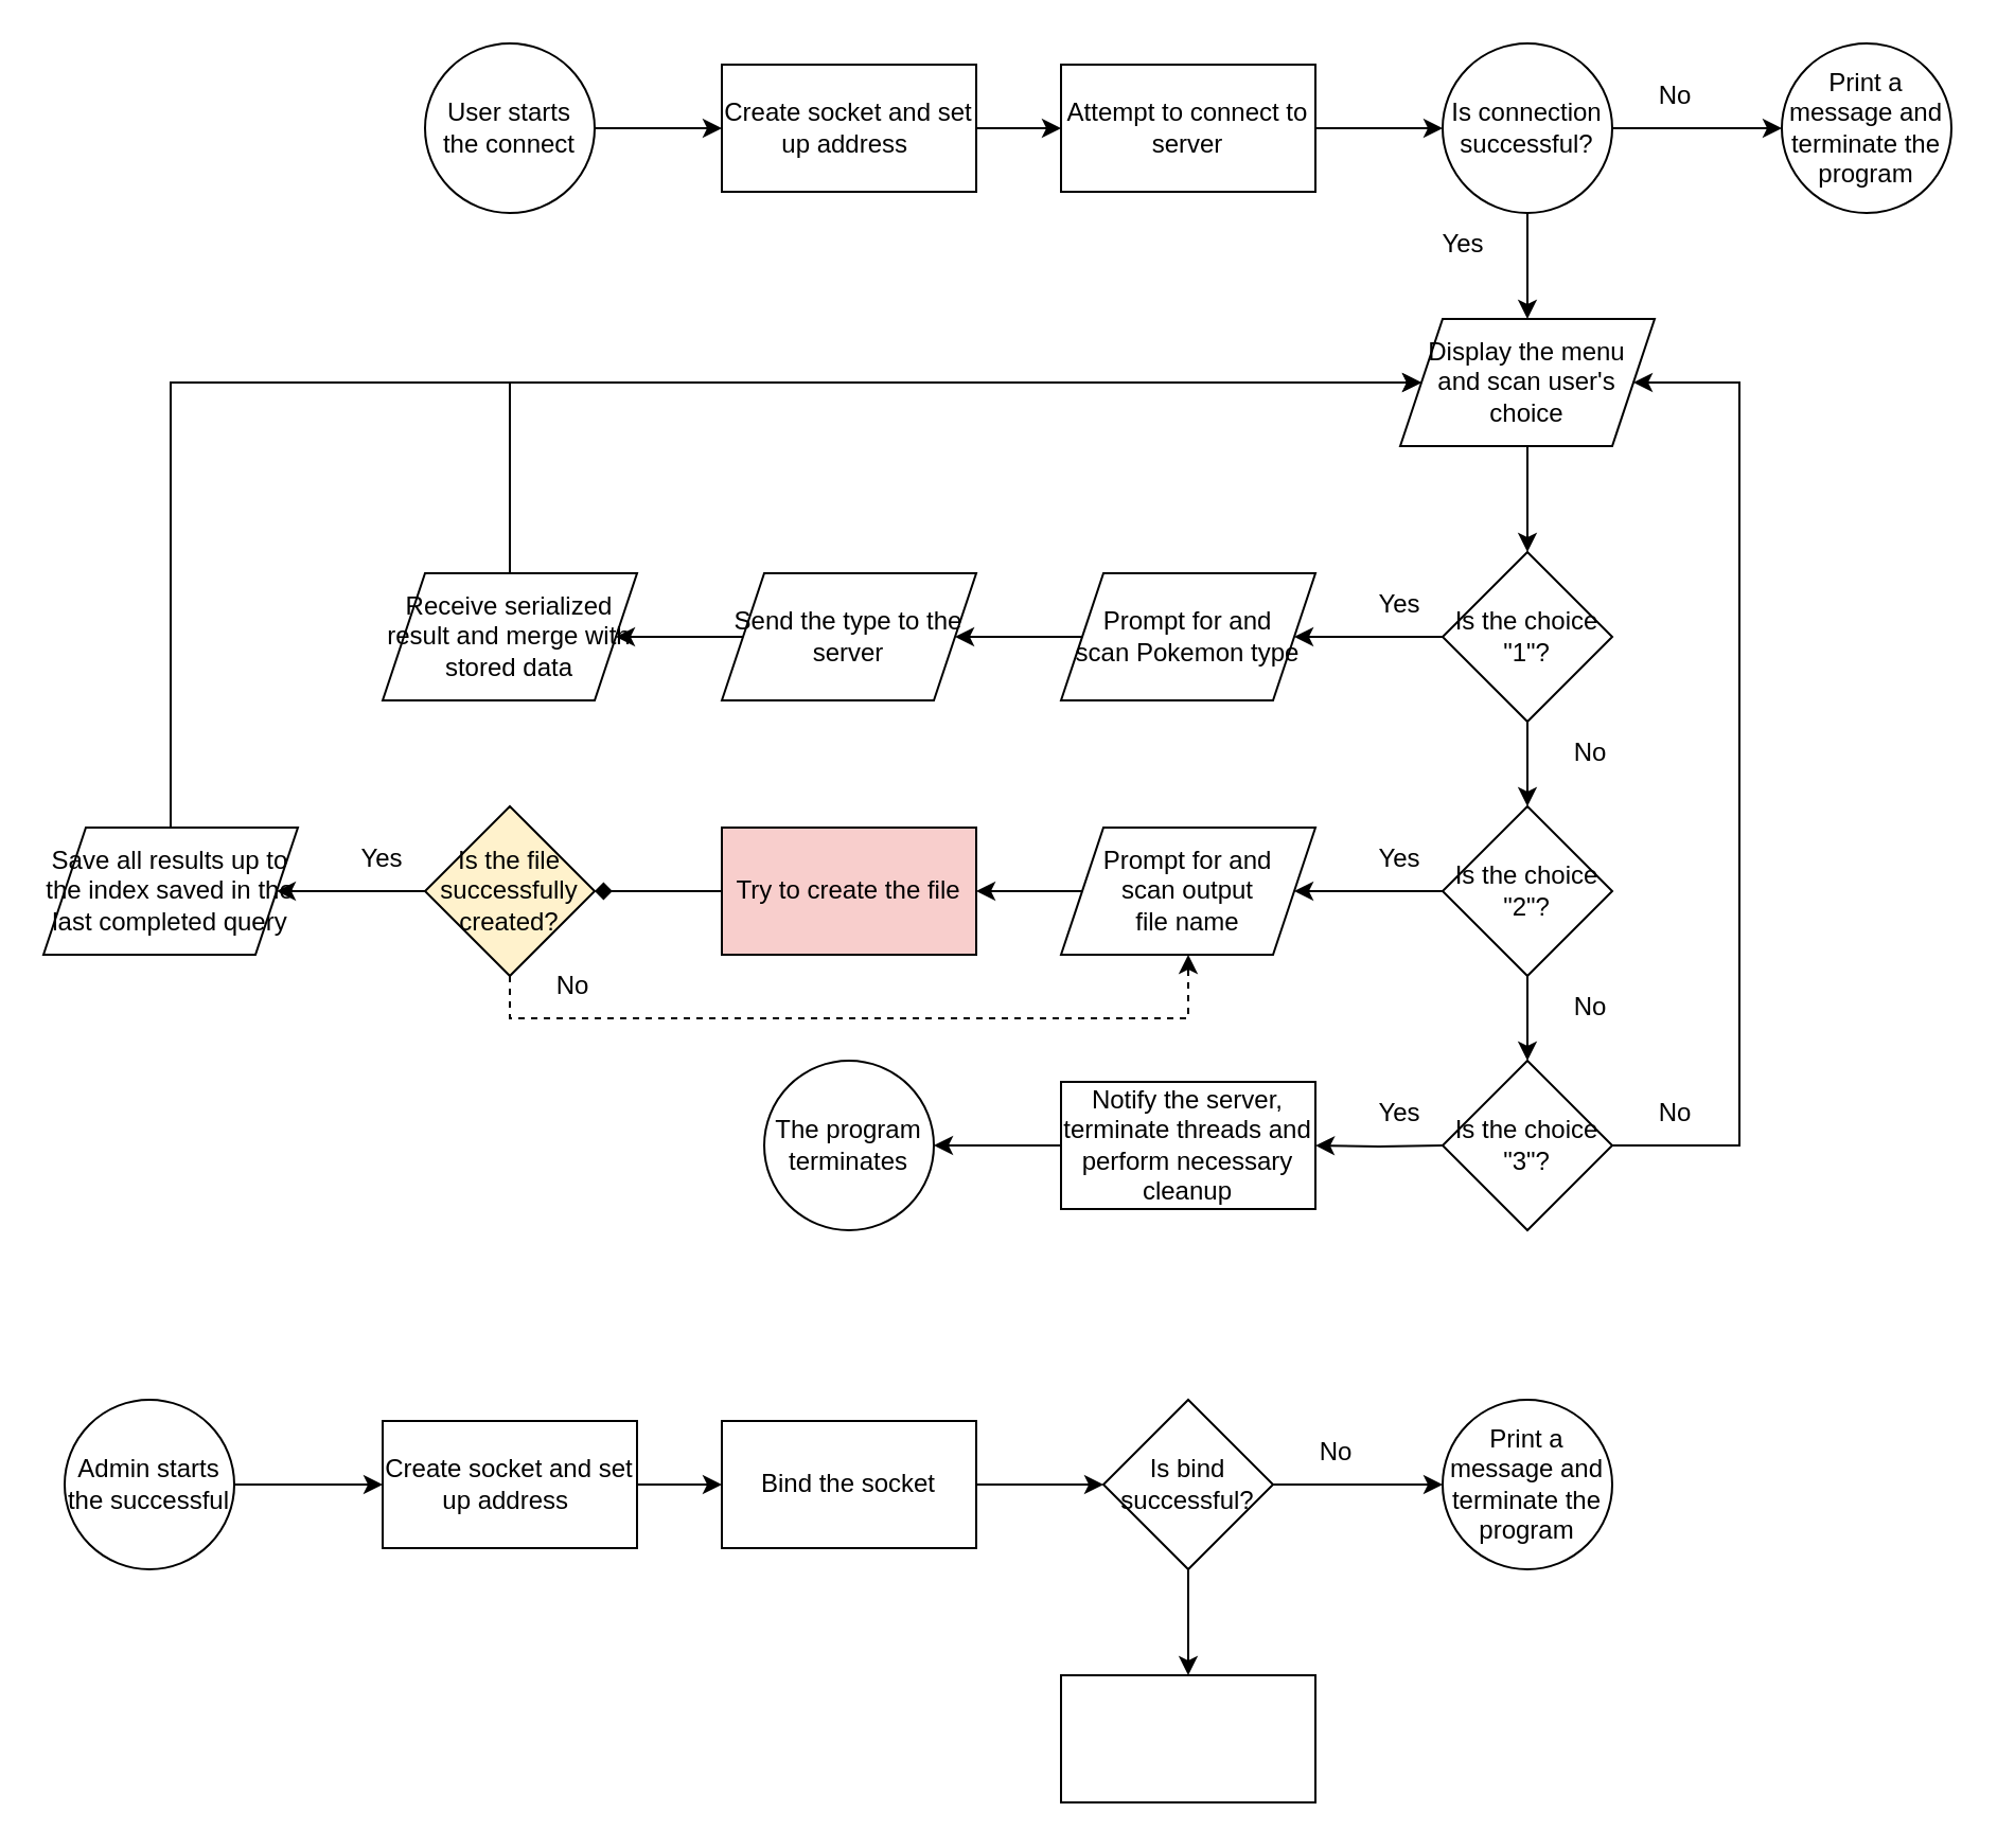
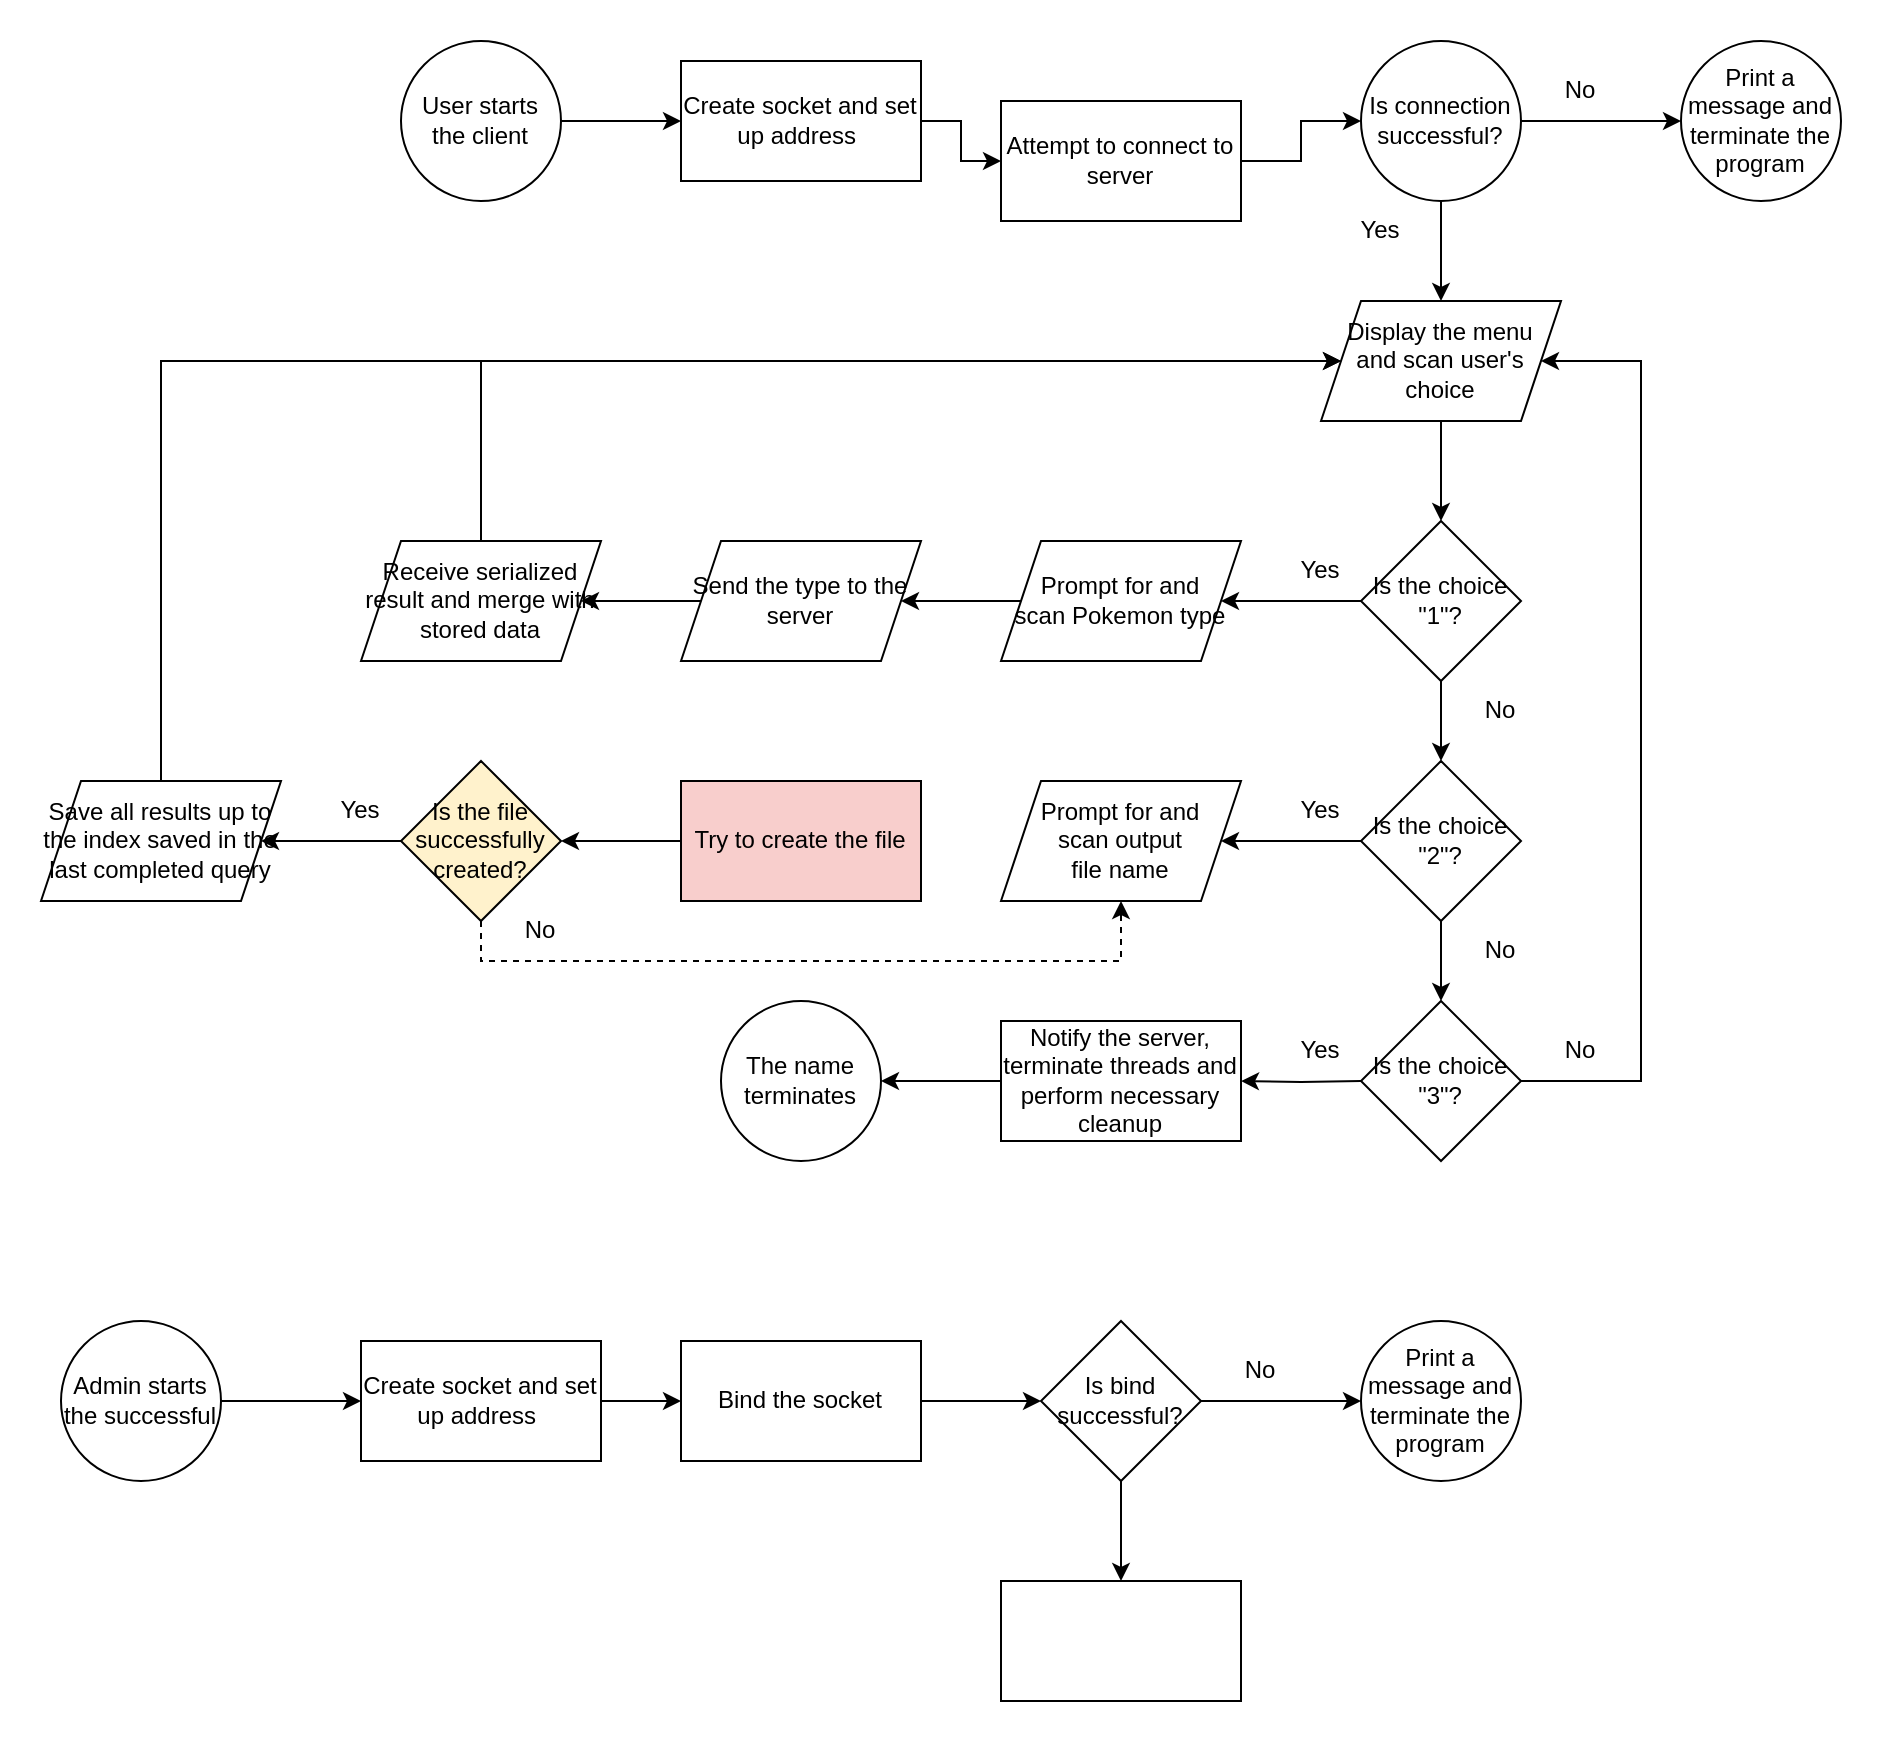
- <mxCell id="3" value="User starts the connect" style="ellipse;whiteSpace=wrap;html=1;aspect=fixed;" parent="1" vertex="1"><mxGeometry x="200" y="20" width="80" height="80" as="geometry" /></mxCell>
+ <mxCell id="3" value="User starts the client" style="ellipse;whiteSpace=wrap;html=1;aspect=fixed;" parent="1" vertex="1"><mxGeometry x="200" y="20" width="80" height="80" as="geometry" /></mxCell>
- <mxCell id="9" value="Attempt to connect to server" style="whiteSpace=wrap;html=1;rounded=0;" vertex="1" parent="1"><mxGeometry x="500" y="30" width="120" height="60" as="geometry" /></mxCell>
+ <mxCell id="9" value="Attempt to connect to server" style="whiteSpace=wrap;html=1;rounded=0;" vertex="1" parent="1"><mxGeometry x="500" y="50" width="120" height="60" as="geometry" /></mxCell>
- <mxCell id="28" value="" style="edgeStyle=orthogonalEdgeStyle;rounded=0;orthogonalLoop=1;jettySize=auto;html=1;endArrow=diamond;" edge="1" parent="1" source="29" target="32"><mxGeometry relative="1" as="geometry" /></mxCell>
+ <mxCell id="28" value="" style="edgeStyle=orthogonalEdgeStyle;rounded=0;orthogonalLoop=1;jettySize=auto;html=1;" edge="1" parent="1" source="29" target="32"><mxGeometry relative="1" as="geometry" /></mxCell>
- <mxCell id="26" value="" style="edgeStyle=orthogonalEdgeStyle;rounded=0;orthogonalLoop=1;jettySize=auto;html=1;" edge="1" parent="1" source="27" target="29"><mxGeometry relative="1" as="geometry" /></mxCell>
- <mxCell id="25" value="The program terminates" style="ellipse;whiteSpace=wrap;html=1;aspect=fixed;" vertex="1" parent="1"><mxGeometry x="360" y="500" width="80" height="80" as="geometry" /></mxCell>
+ <mxCell id="25" value="The name terminates" style="ellipse;whiteSpace=wrap;html=1;aspect=fixed;" vertex="1" parent="1"><mxGeometry x="360" y="500" width="80" height="80" as="geometry" /></mxCell>
